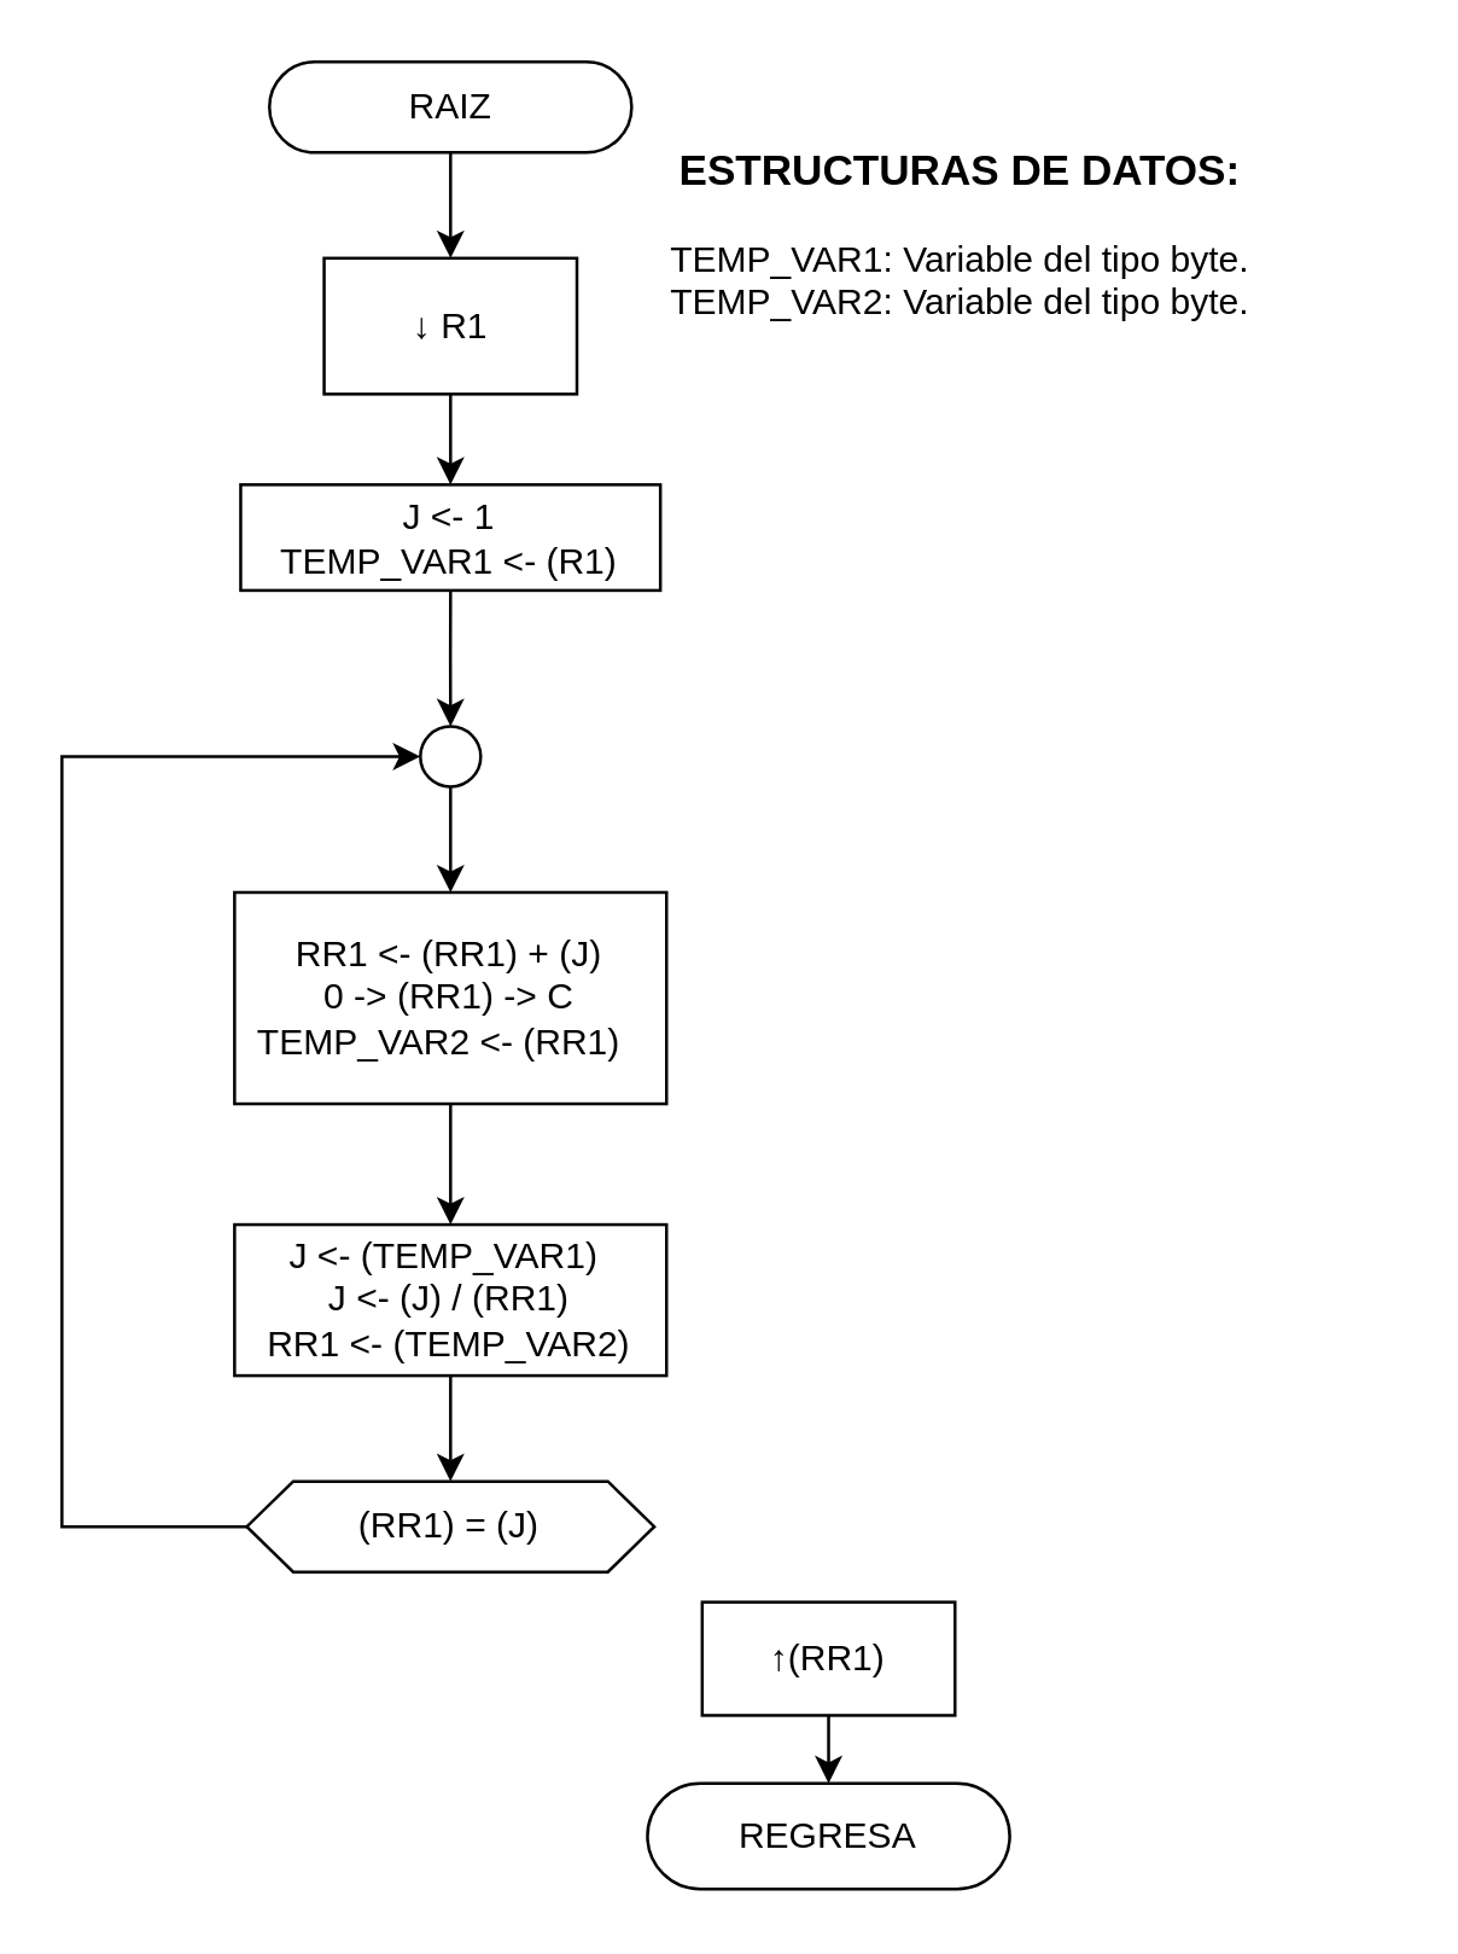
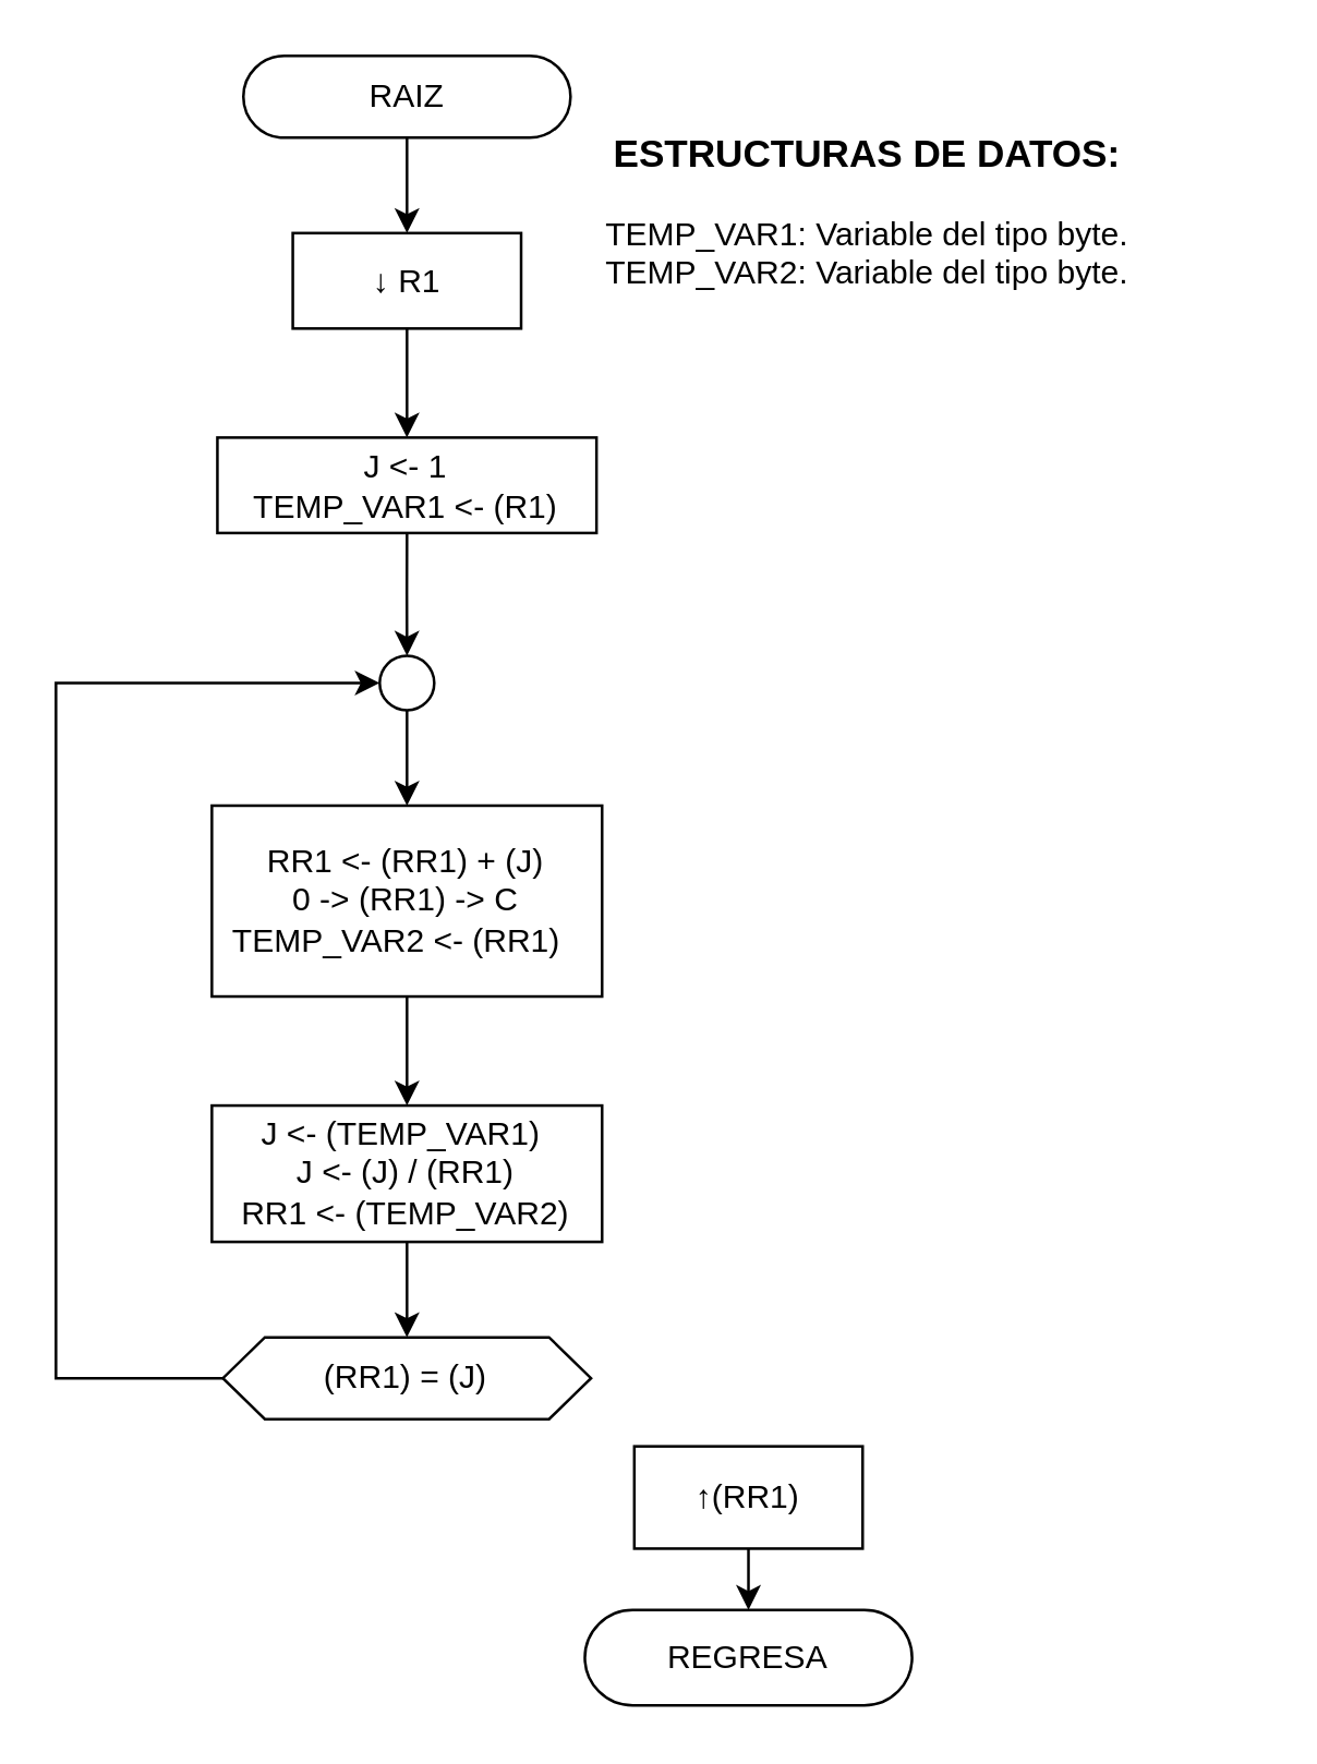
- <mxCell id="5" value="↓ R1" style="rounded=0;whiteSpace=wrap;html=1;" parent="1" vertex="1"><mxGeometry x="106.87" y="85" width="83.75" height="45" as="geometry" /></mxCell>
+ <mxCell id="5" value="↓ R1" style="rounded=0;whiteSpace=wrap;html=1;" parent="1" vertex="1"><mxGeometry x="106.87" y="85" width="83.75" height="35" as="geometry" /></mxCell>
